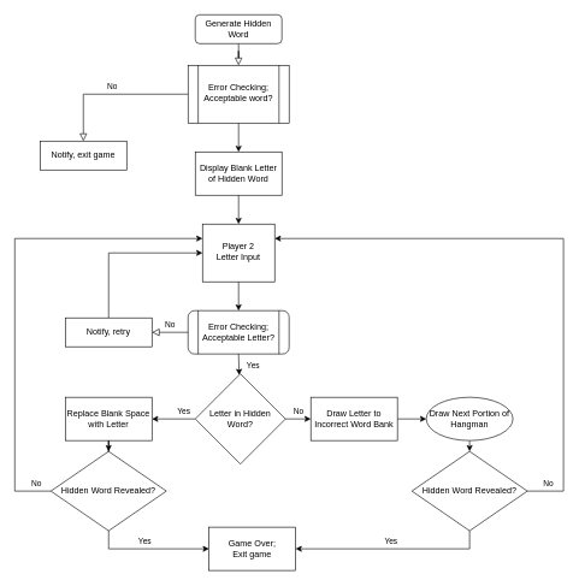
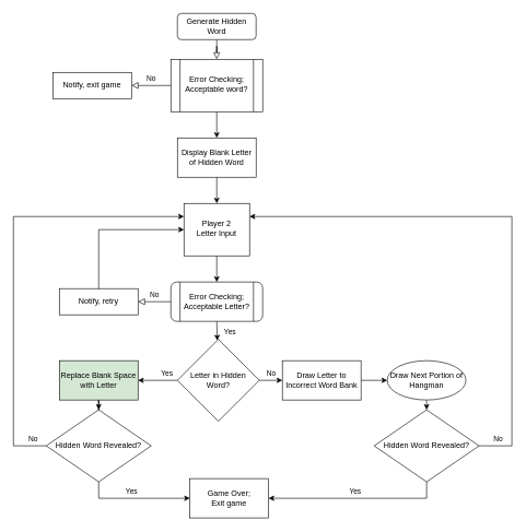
- <mxCell id="7" value="Notify, exit game" style="rounded=0;whiteSpace=wrap;html=1;fontSize=12;glass=0;strokeWidth=1;shadow=0;" parent="1" vertex="1"><mxGeometry x="55" y="195" width="120" height="40" as="geometry" /></mxCell>
+ <mxCell id="7" value="Notify, exit game" style="rounded=0;whiteSpace=wrap;html=1;fontSize=12;glass=0;strokeWidth=1;shadow=0;" parent="1" vertex="1"><mxGeometry x="80" y="110" width="120" height="40" as="geometry" /></mxCell>
- <mxCell id="19" value="Replace Blank Space with Letter" style="whiteSpace=wrap;html=1;" vertex="1" parent="1"><mxGeometry x="90" y="550" width="120" height="60" as="geometry" /></mxCell>
+ <mxCell id="19" value="Replace Blank Space with Letter" style="whiteSpace=wrap;html=1;fillColor=#d5e8d4;" vertex="1" parent="1"><mxGeometry x="90" y="550" width="120" height="60" as="geometry" /></mxCell>
